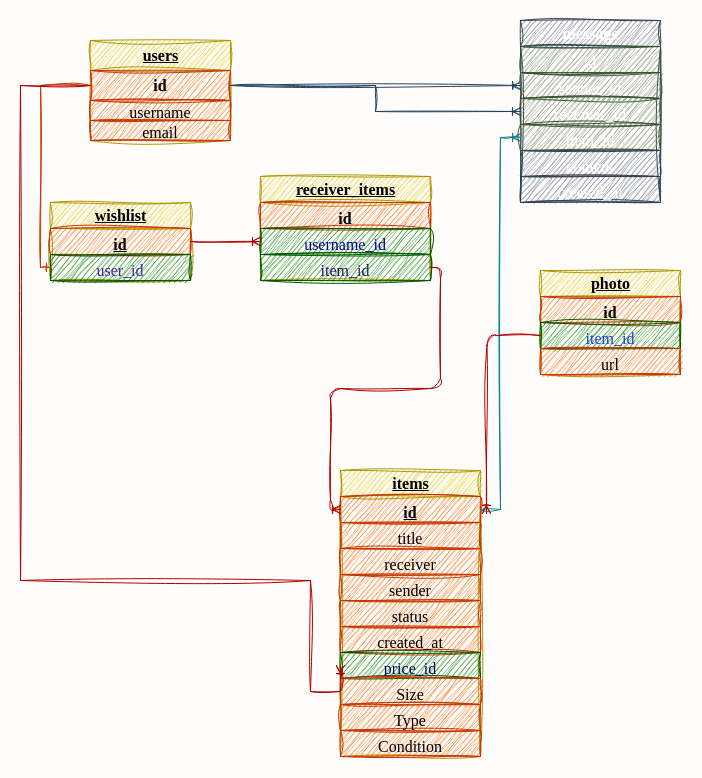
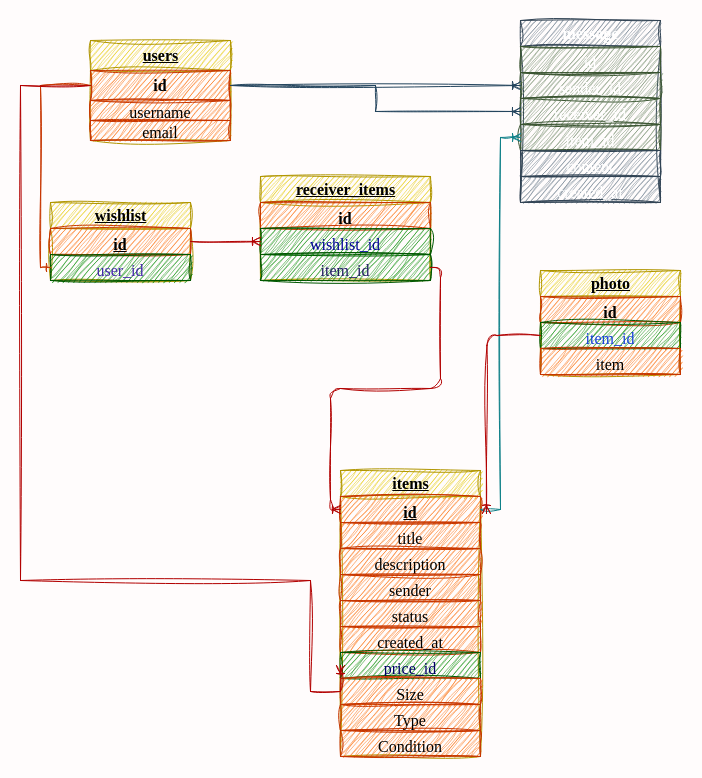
- <mxCell id="38" value="username_id" style="text;align=center;verticalAlign=top;spacingLeft=4;spacingRight=4;overflow=hidden;rotatable=0;points=[[0,0.5],[1,0.5]];portConstraint=eastwest;html=1;hachureGap=4;fontFamily=Lucida Console;fontSize=16;rounded=0;sketch=1;curveFitting=1;jiggle=2;fillColor=#008a00;strokeColor=#005700;fontStyle=0;labelBackgroundColor=none;horizontal=1;fontColor=#000099;" parent="36" vertex="1"><mxGeometry y="52" width="170" height="26" as="geometry" /></mxCell>
+ <mxCell id="38" value="wishlist_id" style="text;align=center;verticalAlign=top;spacingLeft=4;spacingRight=4;overflow=hidden;rotatable=0;points=[[0,0.5],[1,0.5]];portConstraint=eastwest;html=1;hachureGap=4;fontFamily=Lucida Console;fontSize=16;rounded=0;sketch=1;curveFitting=1;jiggle=2;fillColor=#008a00;strokeColor=#005700;fontStyle=0;labelBackgroundColor=none;horizontal=1;fontColor=#000099;" parent="36" vertex="1"><mxGeometry y="52" width="170" height="26" as="geometry" /></mxCell>
- <mxCell id="35" value="url&lt;br&gt;" style="text;align=center;verticalAlign=top;spacingLeft=4;spacingRight=4;overflow=hidden;rotatable=0;points=[[0,0.5],[1,0.5]];portConstraint=eastwest;html=1;hachureGap=4;fontFamily=Lucida Console;fontSize=16;rounded=0;sketch=1;curveFitting=1;jiggle=2;fillColor=#fa6800;strokeColor=#C73500;fontStyle=0;labelBackgroundColor=none;horizontal=1;fontColor=#000000;" parent="32" vertex="1"><mxGeometry y="78" width="140" height="26" as="geometry" /></mxCell>
+ <mxCell id="35" value="item&lt;br&gt;" style="text;align=center;verticalAlign=top;spacingLeft=4;spacingRight=4;overflow=hidden;rotatable=0;points=[[0,0.5],[1,0.5]];portConstraint=eastwest;html=1;hachureGap=4;fontFamily=Lucida Console;fontSize=16;rounded=0;sketch=1;curveFitting=1;jiggle=2;fillColor=#fa6800;strokeColor=#C73500;fontStyle=0;labelBackgroundColor=none;horizontal=1;fontColor=#000000;" parent="32" vertex="1"><mxGeometry y="78" width="140" height="26" as="geometry" /></mxCell>
- <mxCell id="9" value="receiver" style="text;align=center;verticalAlign=top;spacingLeft=4;spacingRight=4;overflow=hidden;rotatable=0;points=[[0,0.5],[1,0.5]];portConstraint=eastwest;html=1;hachureGap=4;fontFamily=Lucida Console;fontSize=16;rounded=0;sketch=1;curveFitting=1;jiggle=2;fillColor=#fa6800;strokeColor=#C73500;fontStyle=0;labelBackgroundColor=none;horizontal=1;fontColor=#000000;" parent="6" vertex="1"><mxGeometry y="78" width="140" height="26" as="geometry" /></mxCell>
+ <mxCell id="9" value="description" style="text;align=center;verticalAlign=top;spacingLeft=4;spacingRight=4;overflow=hidden;rotatable=0;points=[[0,0.5],[1,0.5]];portConstraint=eastwest;html=1;hachureGap=4;fontFamily=Lucida Console;fontSize=16;rounded=0;sketch=1;curveFitting=1;jiggle=2;fillColor=#fa6800;strokeColor=#C73500;fontStyle=0;labelBackgroundColor=none;horizontal=1;fontColor=#000000;" parent="6" vertex="1"><mxGeometry y="78" width="140" height="26" as="geometry" /></mxCell>
